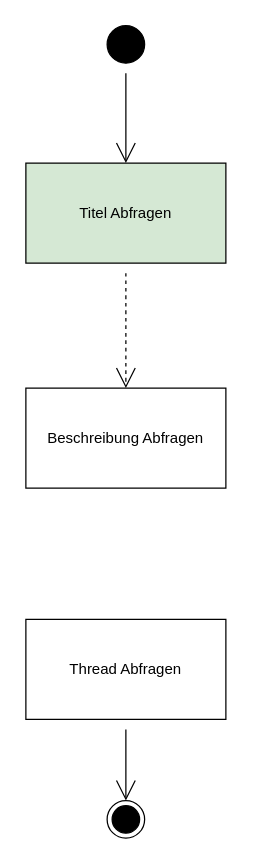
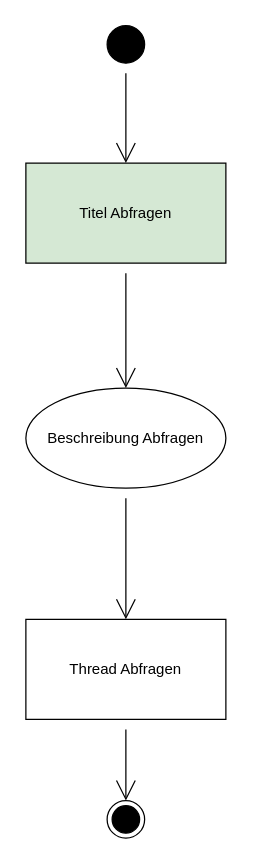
- <mxCell id="4" value="" style="edgeStyle=none;curved=1;rounded=0;orthogonalLoop=1;jettySize=auto;html=1;endArrow=open;startSize=14;endSize=14;sourcePerimeterSpacing=8;targetPerimeterSpacing=8;entryX=0.5;entryY=0;entryDx=0;entryDy=0;dashed=1;" edge="1" parent="1" source="5" target="7"><mxGeometry relative="1" as="geometry" /></mxCell>
+ <mxCell id="4" value="" style="edgeStyle=none;curved=1;rounded=0;orthogonalLoop=1;jettySize=auto;html=1;endArrow=open;startSize=14;endSize=14;sourcePerimeterSpacing=8;targetPerimeterSpacing=8;entryX=0.5;entryY=0;entryDx=0;entryDy=0;" edge="1" parent="1" source="5" target="7"><mxGeometry relative="1" as="geometry" /></mxCell>
- <mxCell id="7" value="Beschreibung Abfragen" style="rounded=0;whiteSpace=wrap;html=1;fillColor=rgb(255, 255, 255);" vertex="1" parent="1"><mxGeometry x="20" y="310" width="160" height="80" as="geometry" /></mxCell>
+ <mxCell id="7" value="Beschreibung Abfragen" style="ellipse;whiteSpace=wrap;html=1;fillColor=rgb(255, 255, 255);" vertex="1" parent="1"><mxGeometry x="20" y="310" width="160" height="80" as="geometry" /></mxCell>
+ <mxCell id="6" value="" style="edgeStyle=none;curved=1;rounded=0;orthogonalLoop=1;jettySize=auto;html=1;endArrow=open;startSize=14;endSize=14;sourcePerimeterSpacing=8;targetPerimeterSpacing=8;entryX=0.5;entryY=0;entryDx=0;entryDy=0;" edge="1" parent="1" source="7" target="9"><mxGeometry relative="1" as="geometry" /></mxCell>
